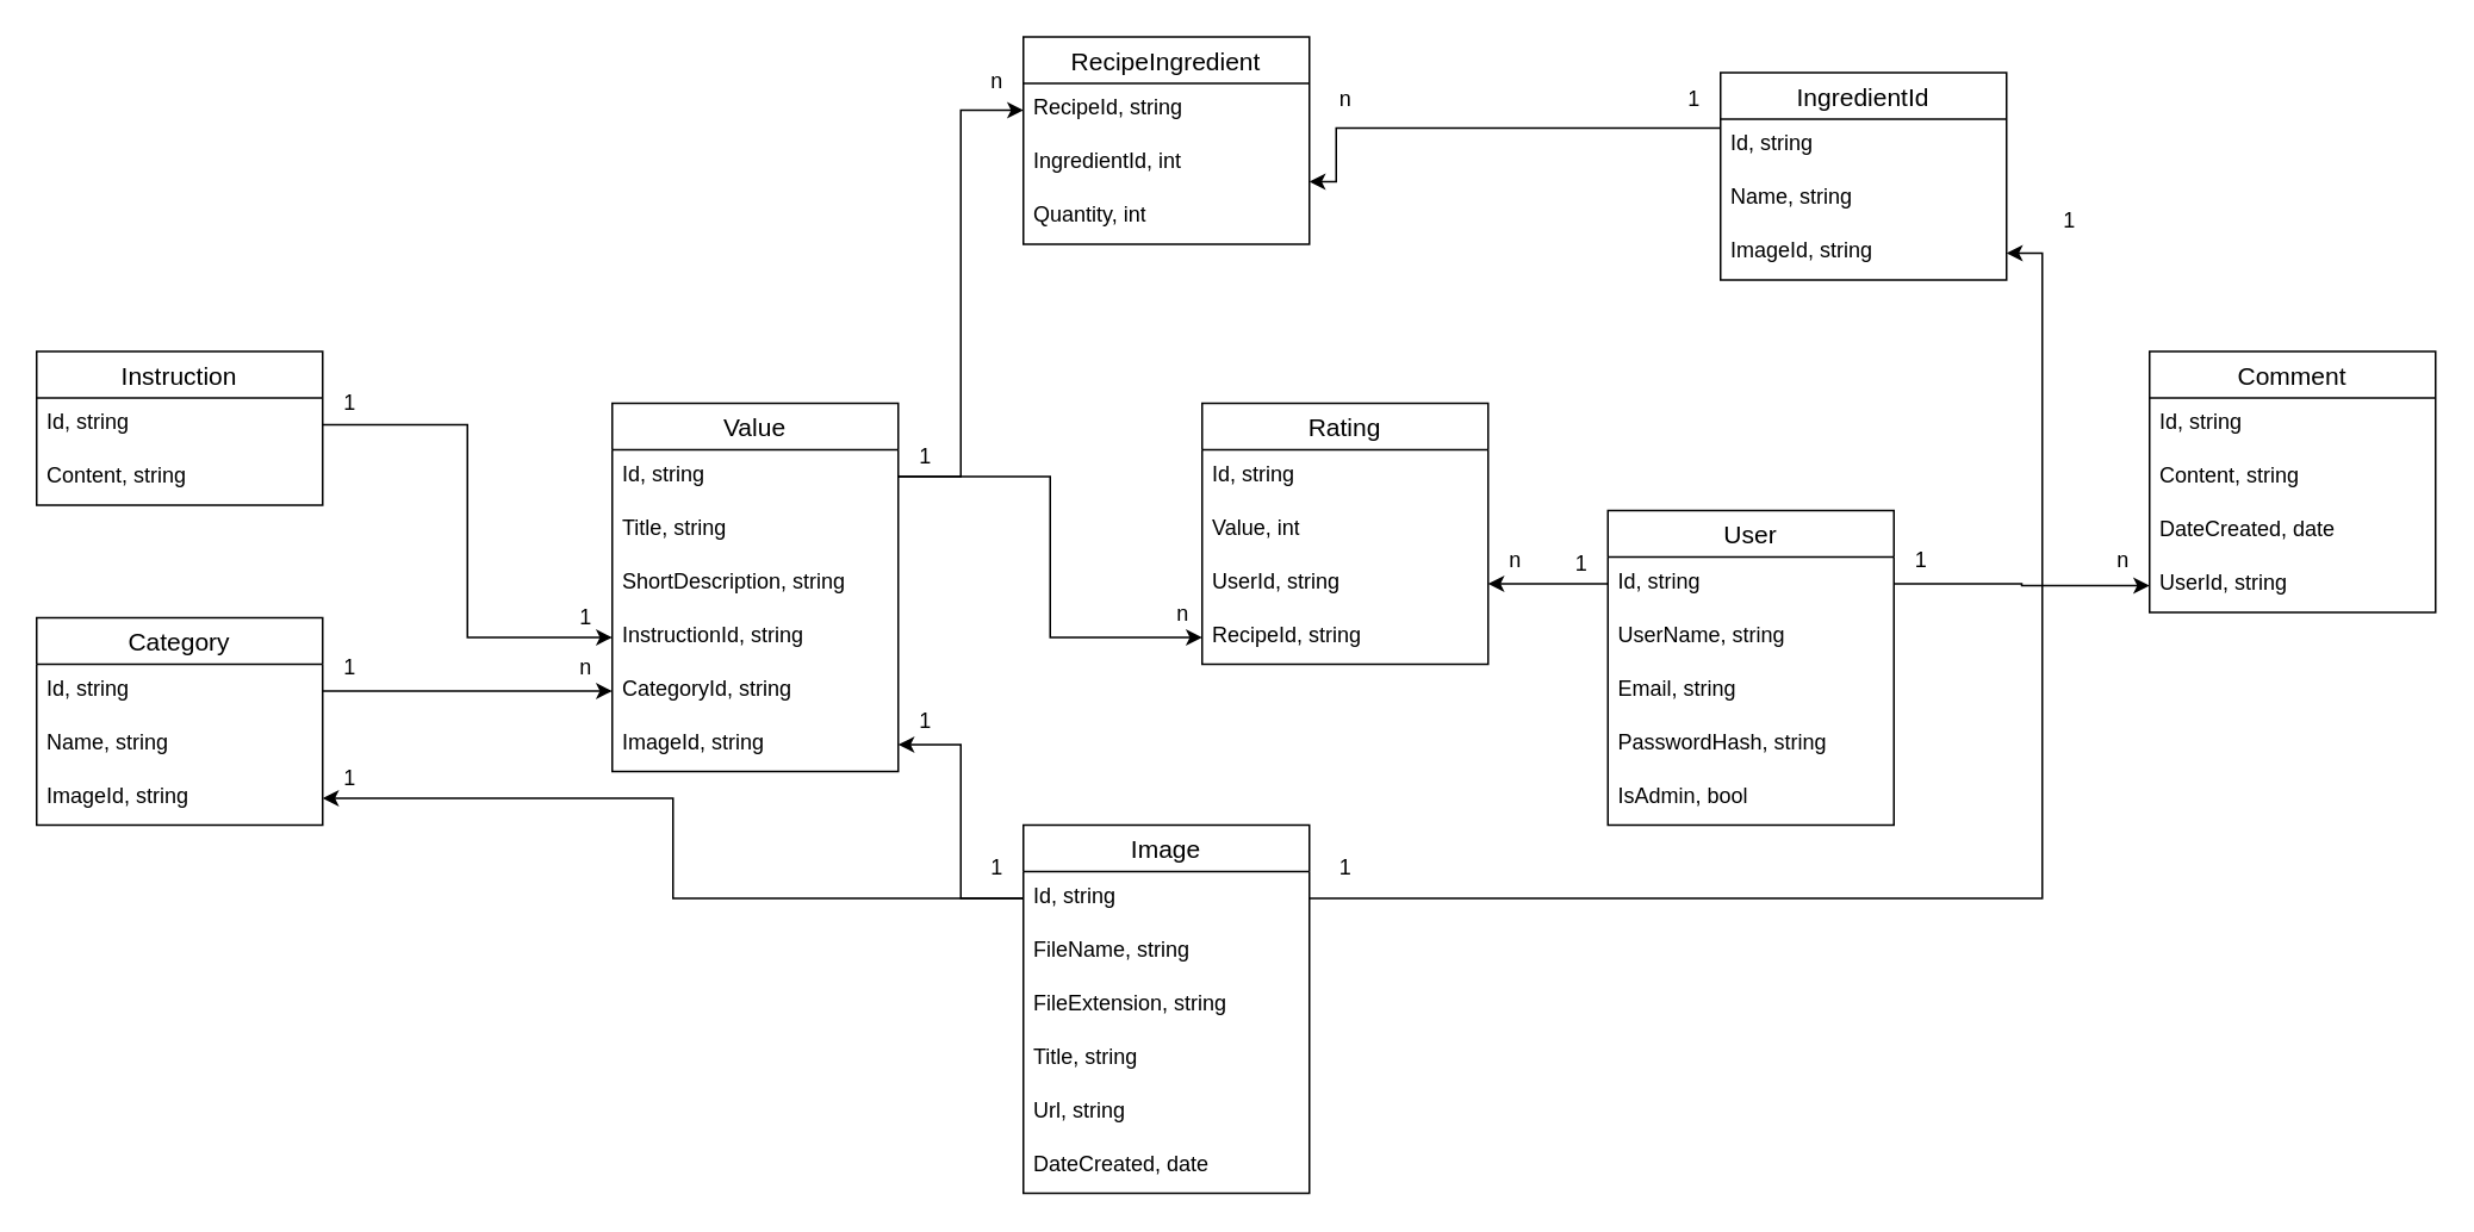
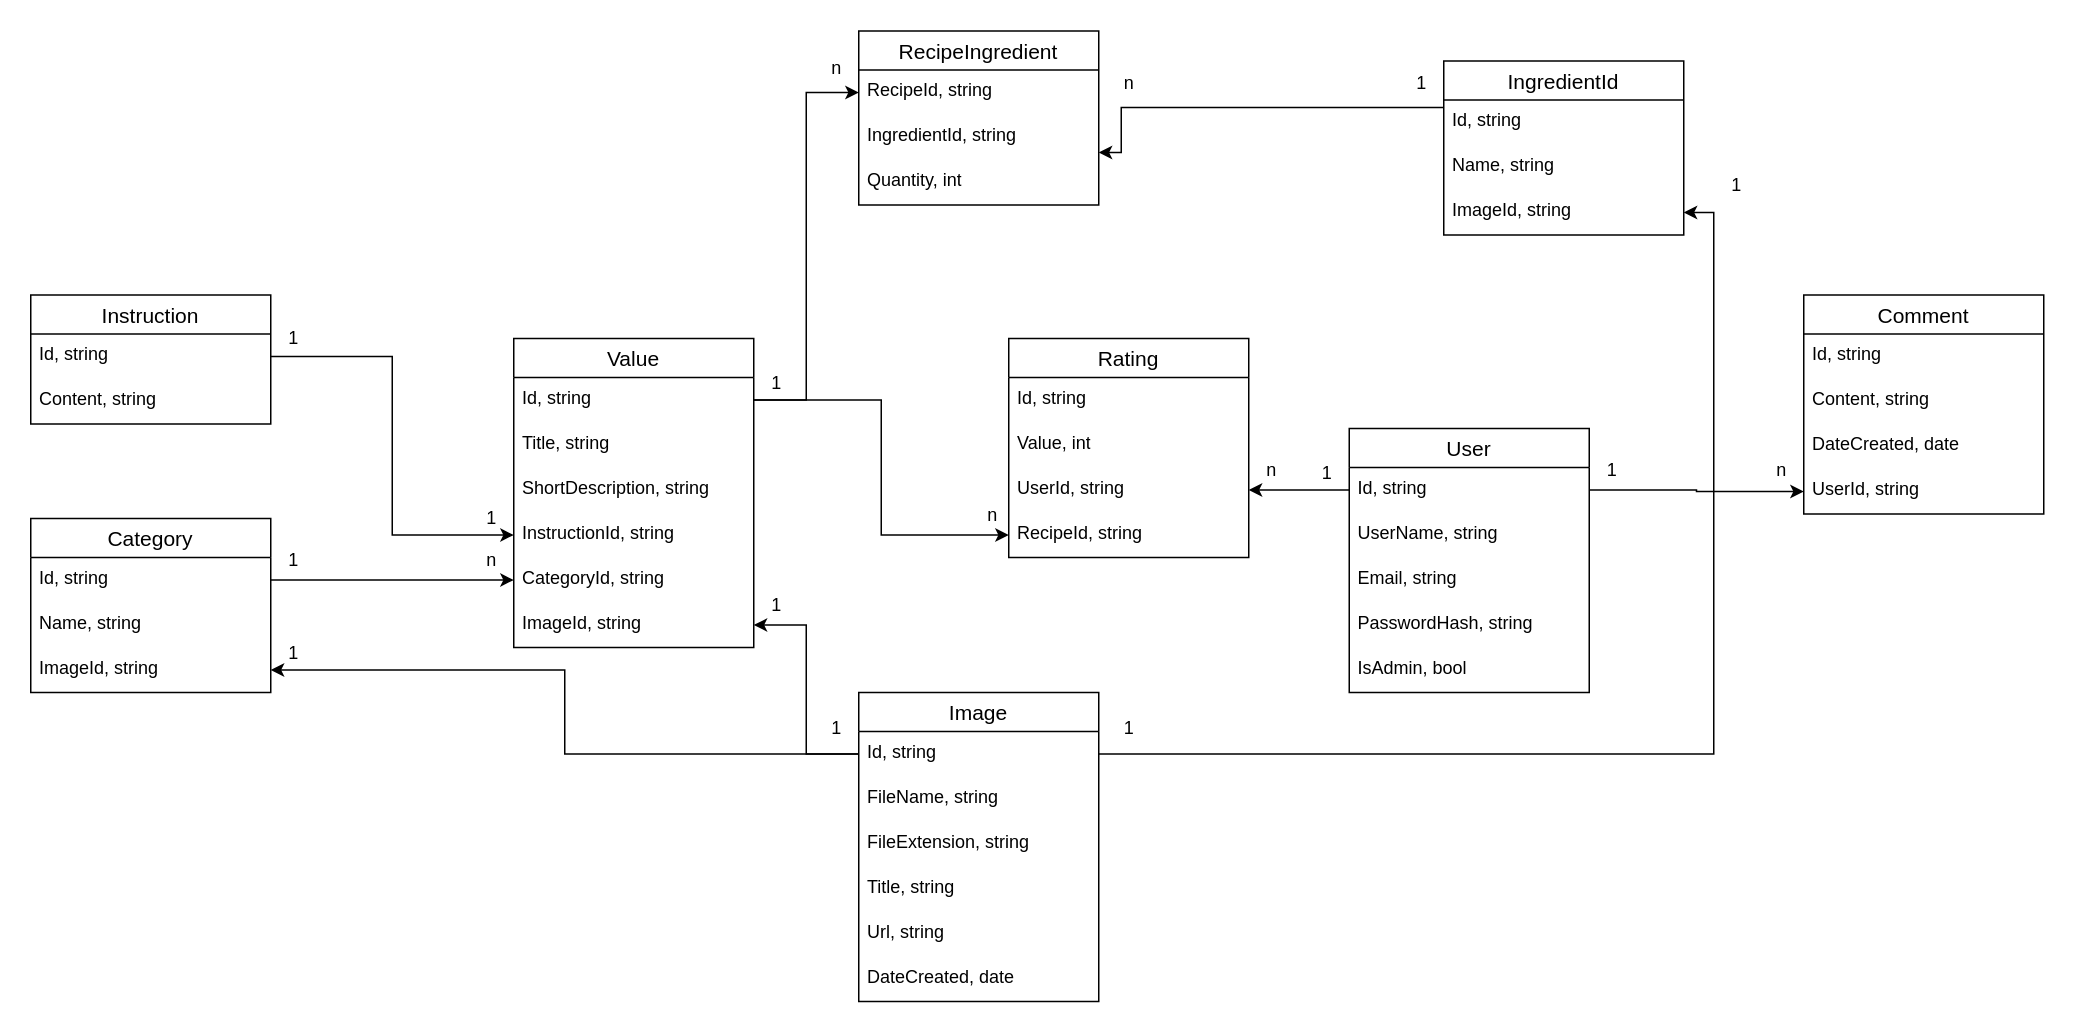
- <mxCell id="43" value="IngredientId, int" style="text;strokeColor=none;fillColor=none;spacingLeft=4;spacingRight=4;overflow=hidden;rotatable=0;points=[[0,0.5],[1,0.5]];portConstraint=eastwest;fontSize=12;whiteSpace=wrap;html=1;" parent="41" vertex="1"><mxGeometry y="56" width="160" height="30" as="geometry" /></mxCell>
+ <mxCell id="43" value="IngredientId, string" style="text;strokeColor=none;fillColor=none;spacingLeft=4;spacingRight=4;overflow=hidden;rotatable=0;points=[[0,0.5],[1,0.5]];portConstraint=eastwest;fontSize=12;whiteSpace=wrap;html=1;" parent="41" vertex="1"><mxGeometry y="56" width="160" height="30" as="geometry" /></mxCell>
